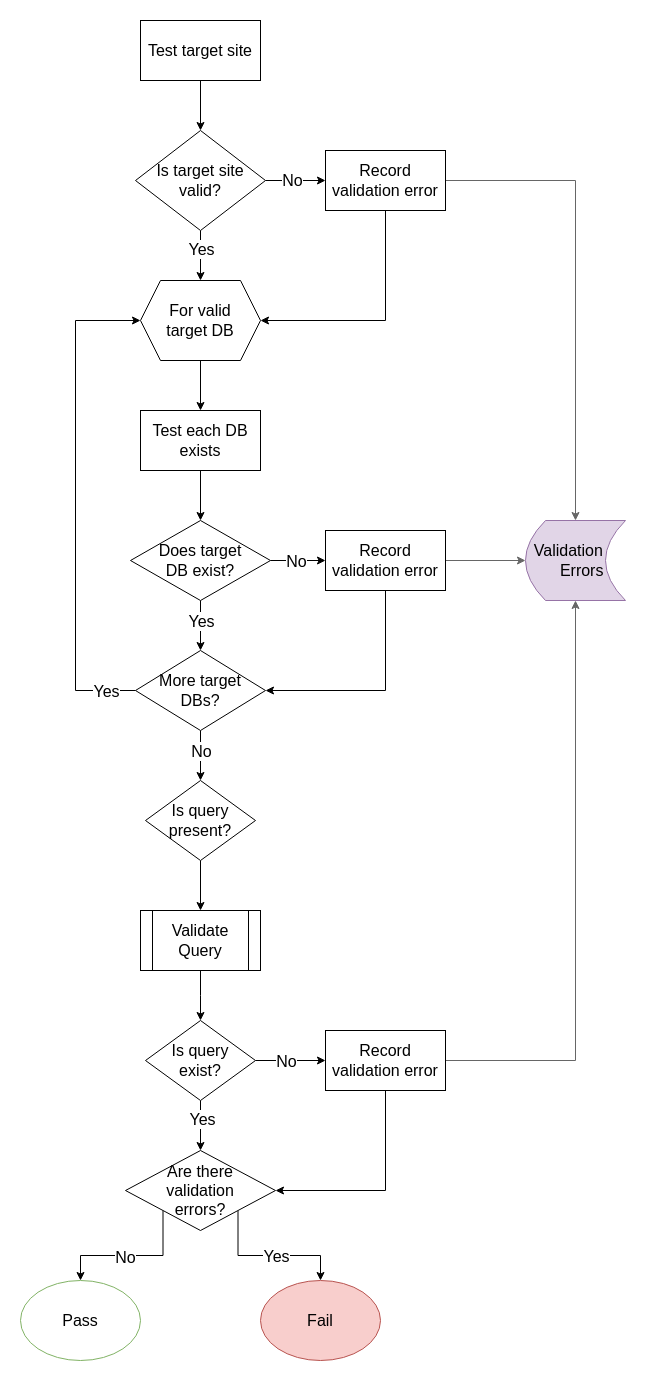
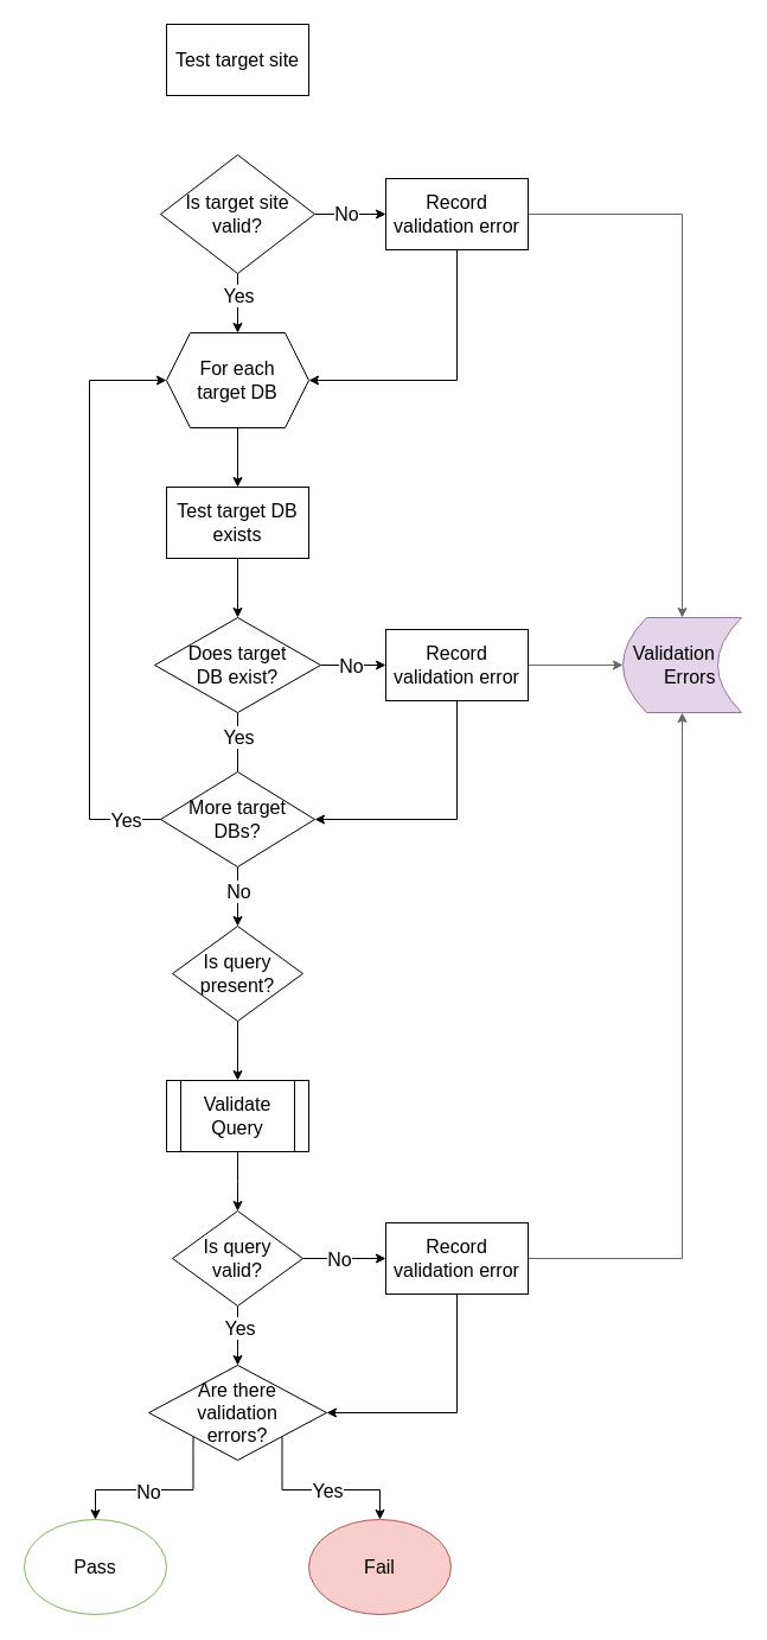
- <mxCell id="2" style="edgeStyle=orthogonalEdgeStyle;rounded=0;orthogonalLoop=1;jettySize=auto;html=1;exitX=0.5;exitY=1;exitDx=0;exitDy=0;entryX=0.5;entryY=0;entryDx=0;entryDy=0;fontSize=16;" edge="1" parent="1" source="3" target="8"><mxGeometry relative="1" as="geometry" /></mxCell>
- <mxCell id="13" value="For valid&lt;br&gt;target DB" style="shape=hexagon;perimeter=hexagonPerimeter2;whiteSpace=wrap;html=1;fixedSize=1;fontSize=16;" vertex="1" parent="1"><mxGeometry x="140" y="280" width="120" height="80" as="geometry" /></mxCell>
+ <mxCell id="13" value="For each&lt;br&gt;target DB" style="shape=hexagon;perimeter=hexagonPerimeter2;whiteSpace=wrap;html=1;fixedSize=1;fontSize=16;" vertex="1" parent="1"><mxGeometry x="140" y="280" width="120" height="80" as="geometry" /></mxCell>
- <mxCell id="15" value="Test each DB exists" style="rounded=0;whiteSpace=wrap;html=1;fontSize=16;" vertex="1" parent="1"><mxGeometry x="140" y="410" width="120" height="60" as="geometry" /></mxCell>
+ <mxCell id="15" value="Test target DB exists" style="rounded=0;whiteSpace=wrap;html=1;fontSize=16;" vertex="1" parent="1"><mxGeometry x="140" y="410" width="120" height="60" as="geometry" /></mxCell>
- <mxCell id="18" style="edgeStyle=orthogonalEdgeStyle;rounded=0;orthogonalLoop=1;jettySize=auto;html=1;entryX=0.5;entryY=0;entryDx=0;entryDy=0;fontSize=16;" edge="1" parent="1" source="20" target="28"><mxGeometry relative="1" as="geometry" /></mxCell>
+ <mxCell id="18" style="edgeStyle=orthogonalEdgeStyle;rounded=0;orthogonalLoop=1;jettySize=auto;html=1;entryX=0.5;entryY=0;entryDx=0;entryDy=0;fontSize=16;endArrow=none;" edge="1" parent="1" source="20" target="28"><mxGeometry relative="1" as="geometry" /></mxCell>
- <mxCell id="38" value="Is query&lt;br&gt;exist?" style="rhombus;whiteSpace=wrap;html=1;fontSize=16;" vertex="1" parent="1"><mxGeometry x="145" y="1020" width="110" height="80" as="geometry" /></mxCell>
+ <mxCell id="38" value="Is query&lt;br&gt;valid?" style="rhombus;whiteSpace=wrap;html=1;fontSize=16;" vertex="1" parent="1"><mxGeometry x="145" y="1020" width="110" height="80" as="geometry" /></mxCell>
